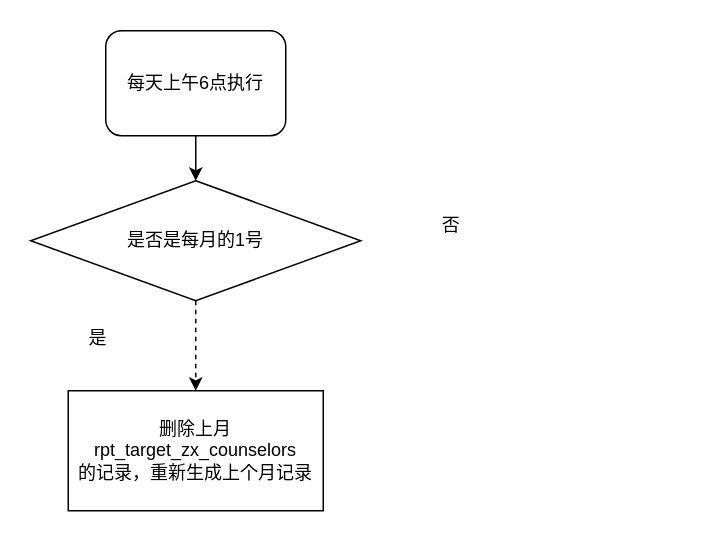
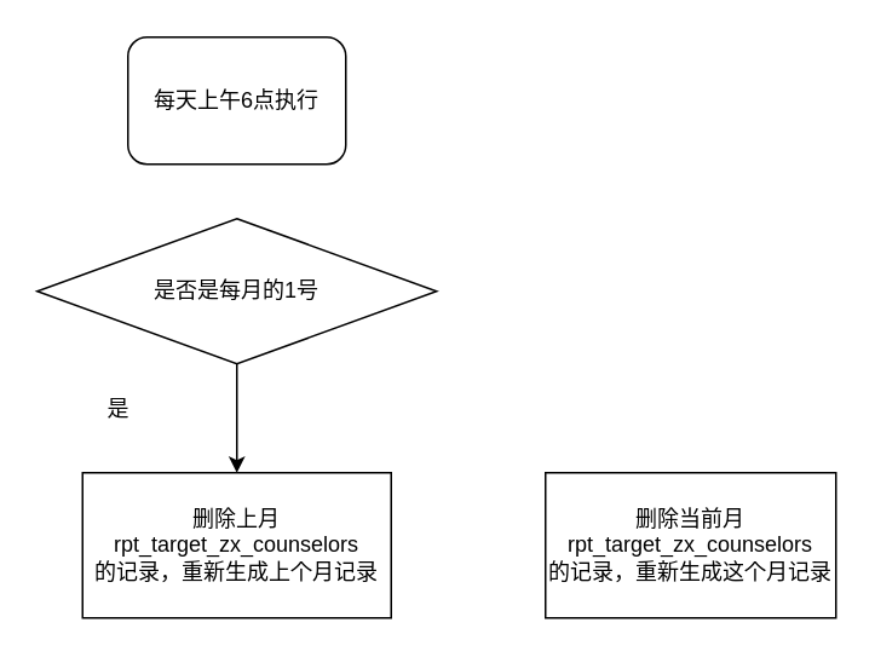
- <mxCell id="2" style="edgeStyle=none;rounded=0;orthogonalLoop=1;jettySize=auto;html=1;exitX=0.5;exitY=1;exitDx=0;exitDy=0;entryX=0.5;entryY=0;entryDx=0;entryDy=0;" edge="1" parent="1" source="3" target="5"><mxGeometry relative="1" as="geometry" /></mxCell>
- <mxCell id="9" value="否&lt;br&gt;" style="text;html=1;align=center;verticalAlign=middle;resizable=0;points=[];autosize=1;strokeColor=none;fillColor=none;" vertex="1" parent="1"><mxGeometry x="285" y="140" width="30" height="20" as="geometry" /></mxCell>
- <mxCell id="4" style="edgeStyle=none;rounded=0;orthogonalLoop=1;jettySize=auto;html=1;exitX=0.5;exitY=1;exitDx=0;exitDy=0;entryX=0.5;entryY=0;entryDx=0;entryDy=0;dashed=1;" edge="1" parent="1" source="5" target="6"><mxGeometry relative="1" as="geometry" /></mxCell>
+ <mxCell id="4" style="edgeStyle=none;rounded=0;orthogonalLoop=1;jettySize=auto;html=1;exitX=0.5;exitY=1;exitDx=0;exitDy=0;entryX=0.5;entryY=0;entryDx=0;entryDy=0;" edge="1" parent="1" source="5" target="6"><mxGeometry relative="1" as="geometry" /></mxCell>
+ <mxCell id="7" value="&lt;span style=&quot;&quot;&gt;删除当前月rpt_target_zx_counselors&lt;/span&gt;&lt;br style=&quot;&quot;&gt;&lt;span style=&quot;&quot;&gt;的记录，重新生成这个月记录&lt;/span&gt;" style="rounded=0;whiteSpace=wrap;html=1;" vertex="1" parent="1"><mxGeometry x="300" y="260" width="160" height="80" as="geometry" /></mxCell>
